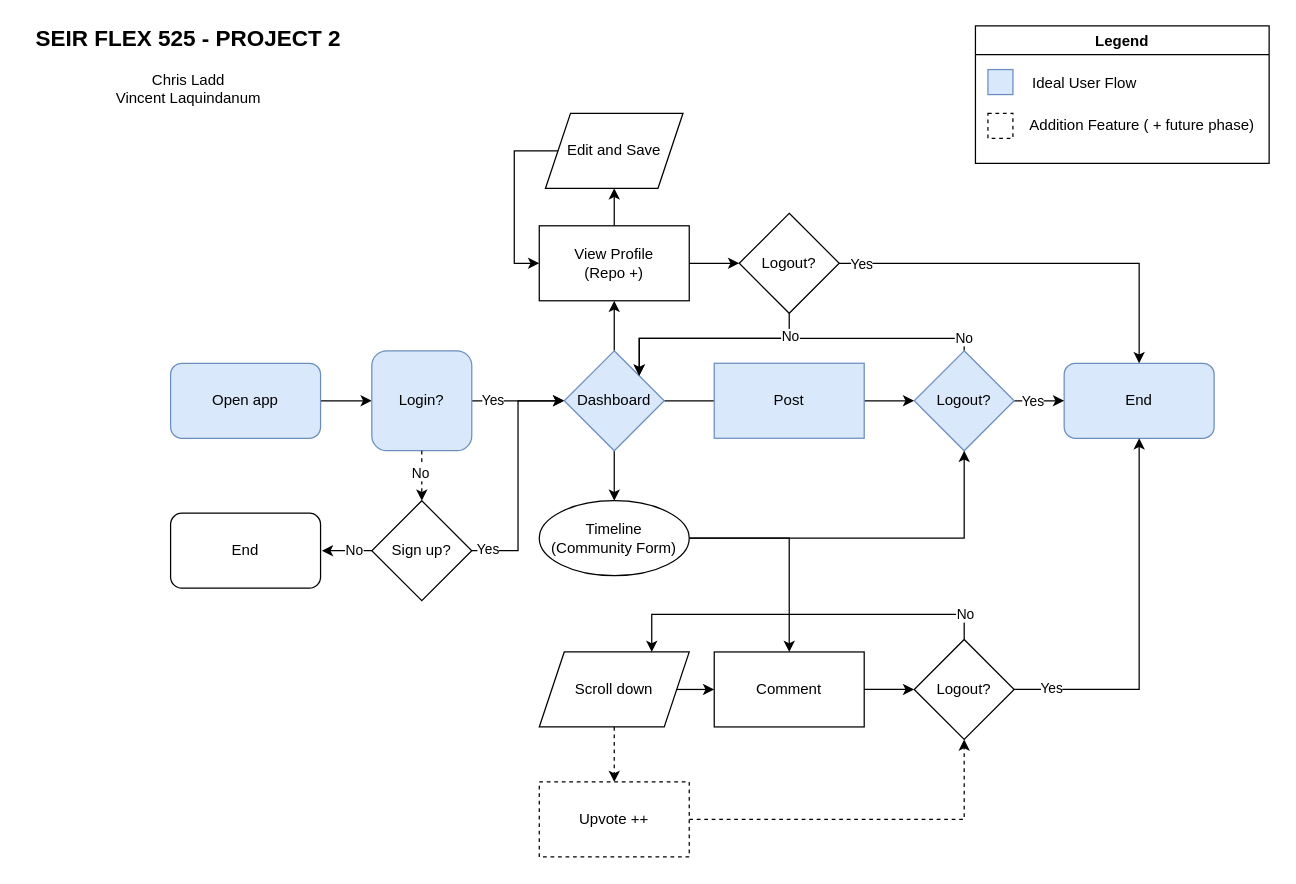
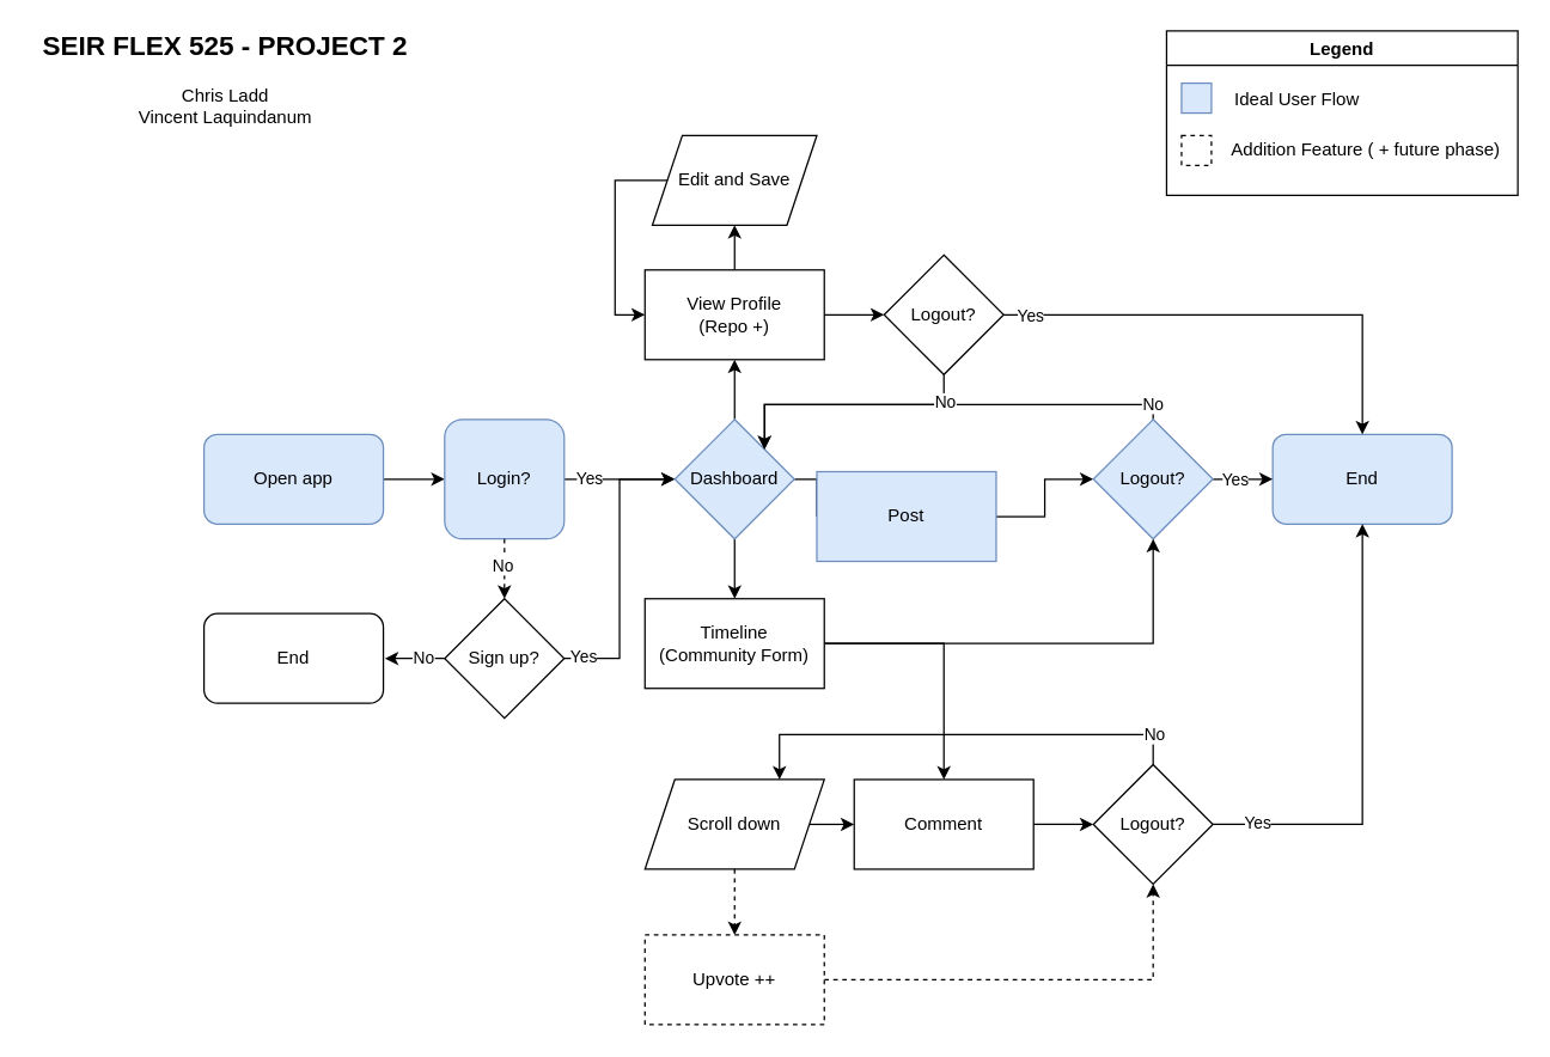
- <mxCell id="20" value="Post" style="rounded=0;whiteSpace=wrap;html=1;fillColor=#dae8fc;strokeColor=#6c8ebf;" parent="1" vertex="1"><mxGeometry x="571" y="290" width="120" height="60" as="geometry" /></mxCell>
+ <mxCell id="20" value="Post" style="rounded=0;whiteSpace=wrap;html=1;fillColor=#dae8fc;strokeColor=#6c8ebf;" parent="1" vertex="1"><mxGeometry x="546" y="315" width="120" height="60" as="geometry" /></mxCell>
- <mxCell id="57" value="Timeline&lt;br&gt;(Community Form)" style="ellipse;whiteSpace=wrap;html=1;" vertex="1" parent="1"><mxGeometry x="431" y="400" width="120" height="60" as="geometry" /></mxCell>
+ <mxCell id="57" value="Timeline&lt;br&gt;(Community Form)" style="rounded=0;whiteSpace=wrap;html=1;" vertex="1" parent="1"><mxGeometry x="431" y="400" width="120" height="60" as="geometry" /></mxCell>
